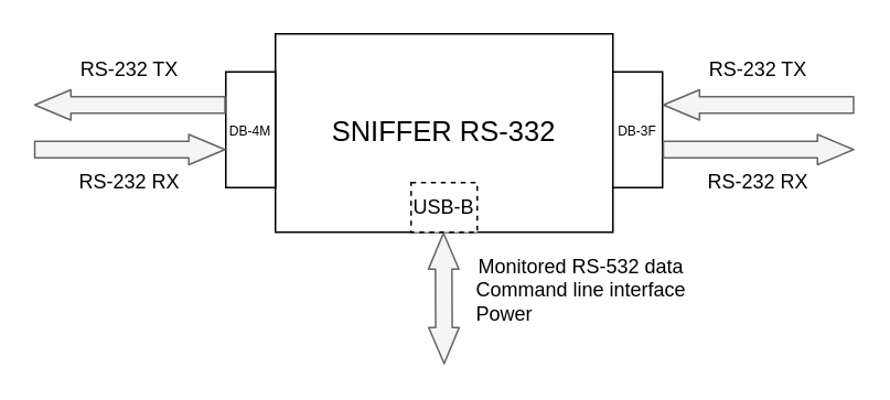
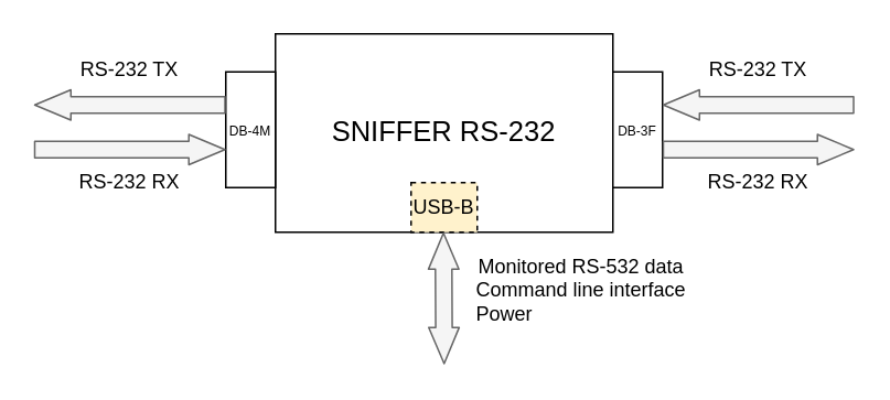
- <mxCell id="2" value="&lt;font style=&quot;font-size: 17px&quot;&gt;SNIFFER RS-332&lt;/font&gt;" style="rounded=0;whiteSpace=wrap;html=1;sketch=0;" parent="1" vertex="1"><mxGeometry x="166" y="20" width="204" height="120" as="geometry" /></mxCell>
+ <mxCell id="2" value="&lt;font style=&quot;font-size: 17px&quot;&gt;SNIFFER RS-232&lt;/font&gt;" style="rounded=0;whiteSpace=wrap;html=1;sketch=0;" parent="1" vertex="1"><mxGeometry x="166" y="20" width="204" height="120" as="geometry" /></mxCell>
- <mxCell id="4" value="USB-B" style="rounded=0;whiteSpace=wrap;html=1;shadow=0;glass=0;sketch=0;dashed=1;" parent="1" vertex="1"><mxGeometry x="248" y="110" width="40" height="30" as="geometry" /></mxCell>
+ <mxCell id="4" value="USB-B" style="rounded=0;whiteSpace=wrap;html=1;shadow=0;glass=0;sketch=0;dashed=1;fillColor=#fff2cc;" parent="1" vertex="1"><mxGeometry x="248" y="110" width="40" height="30" as="geometry" /></mxCell>
